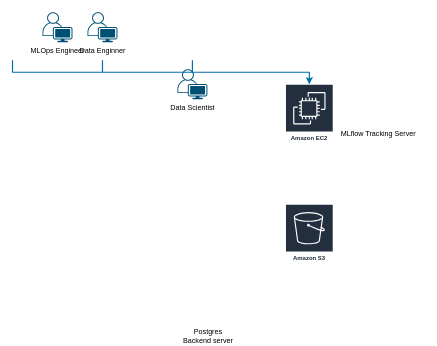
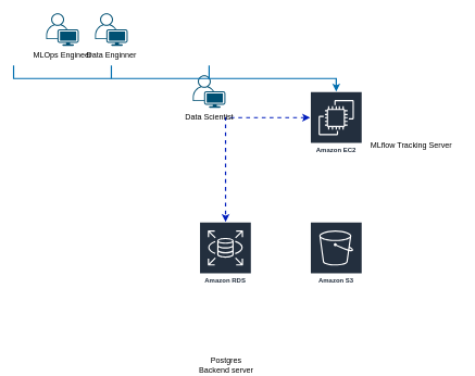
+ <mxCell id="4" style="edgeStyle=orthogonalEdgeStyle;rounded=0;orthogonalLoop=1;jettySize=auto;html=1;strokeColor=#001DBC;fillColor=#0050ef;startArrow=classic;startFill=1;strokeWidth=2;dashed=1;" edge="1" parent="1" source="5" target="3"><mxGeometry relative="1" as="geometry"><Array as="points"><mxPoint x="345.23" y="180" /></Array></mxGeometry></mxCell>
+ <mxCell id="3" value="Amazon RDS" style="sketch=0;outlineConnect=0;fontColor=#232F3E;gradientColor=none;strokeColor=#ffffff;fillColor=#232F3E;dashed=0;verticalLabelPosition=middle;verticalAlign=bottom;align=center;html=1;whiteSpace=wrap;fontSize=10;fontStyle=1;spacing=3;shape=mxgraph.aws4.productIcon;prIcon=mxgraph.aws4.rds;" vertex="1" parent="1"><mxGeometry x="305" y="340" width="80" height="100" as="geometry" /></mxCell>
